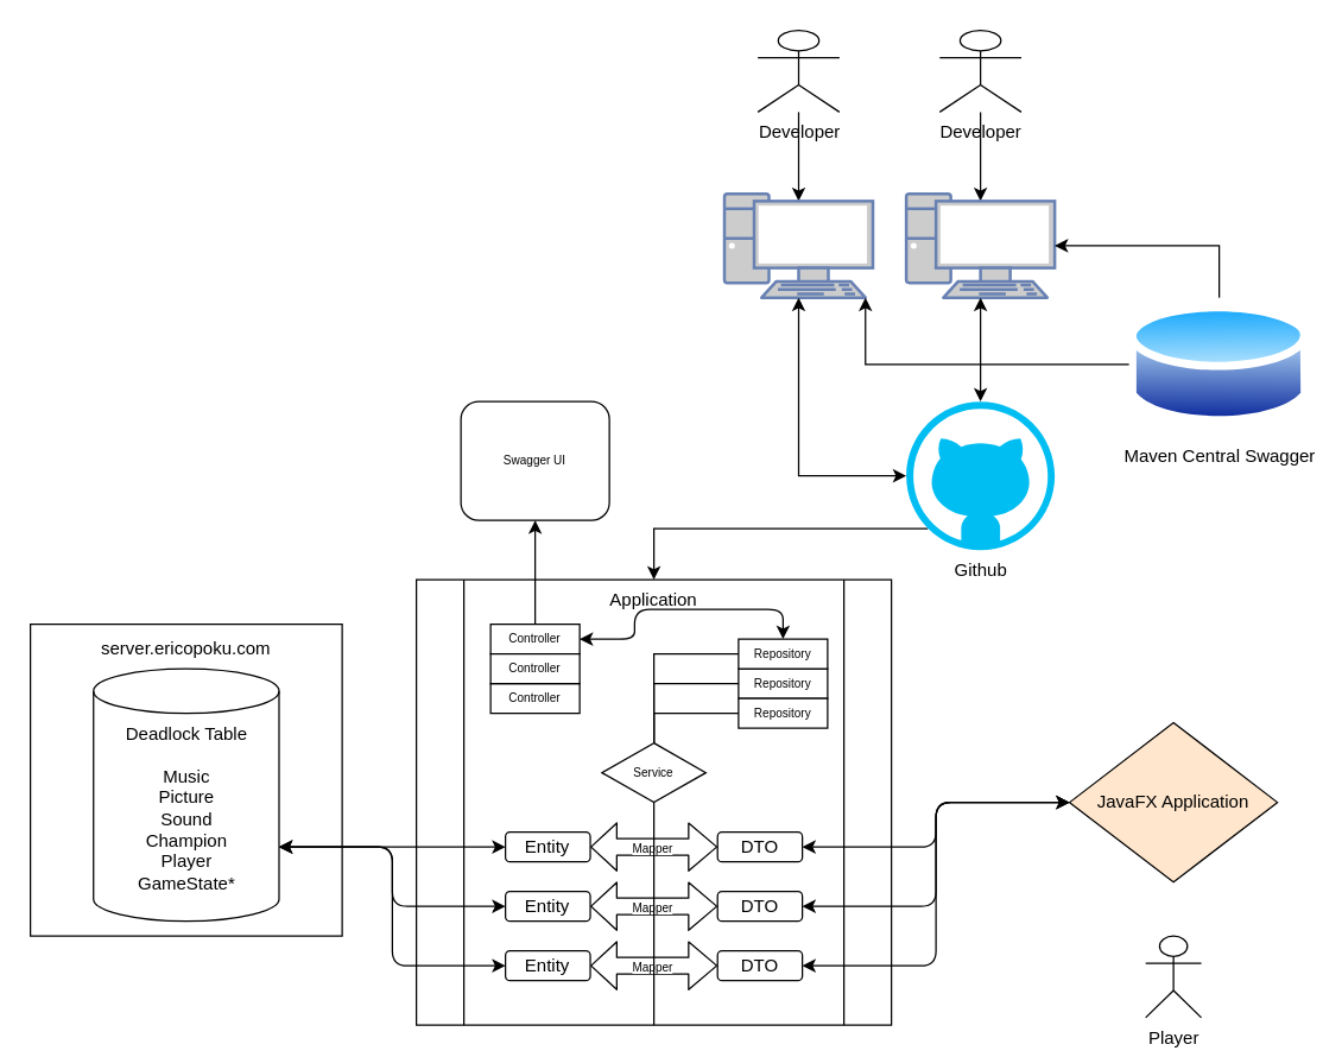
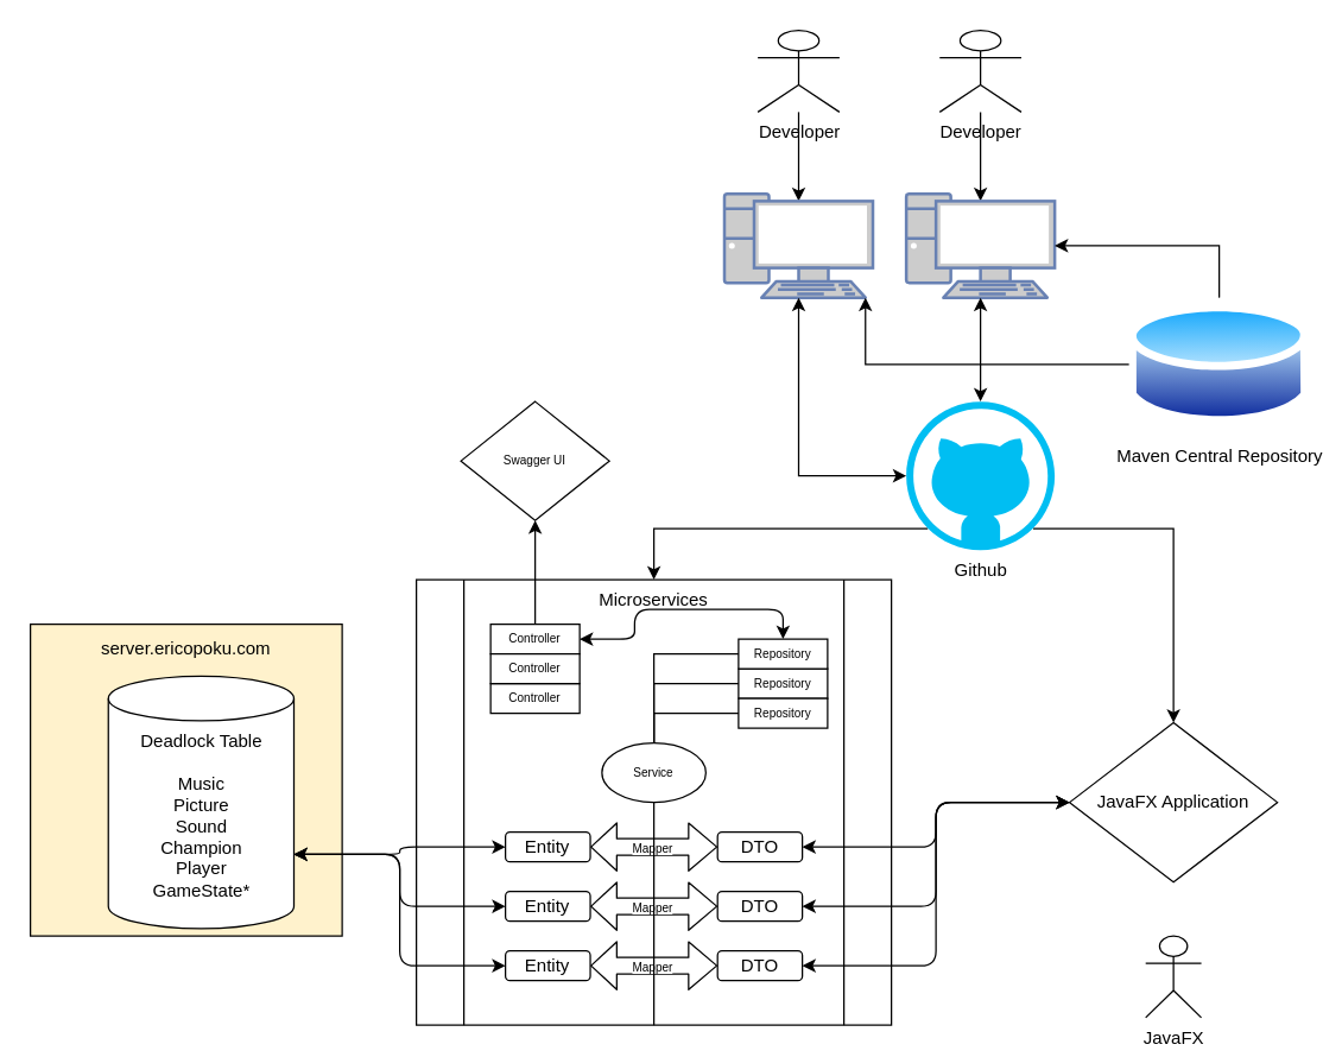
- <mxCell id="13" value="Maven Central Swagger" style="aspect=fixed;perimeter=ellipsePerimeter;html=1;align=center;shadow=0;dashed=0;spacingTop=3;image;image=img/lib/active_directory/database.svg;" vertex="1" parent="1"><mxGeometry x="760" y="200" width="121.62" height="90" as="geometry" /></mxCell>
+ <mxCell id="13" value="Maven Central Repository" style="aspect=fixed;perimeter=ellipsePerimeter;html=1;align=center;shadow=0;dashed=0;spacingTop=3;image;image=img/lib/active_directory/database.svg;" vertex="1" parent="1"><mxGeometry x="760" y="200" width="121.62" height="90" as="geometry" /></mxCell>
- <mxCell id="23" value="Swagger UI" style="whiteSpace=wrap;html=1;fontSize=8;align=center;rounded=1;" vertex="1" parent="1"><mxGeometry x="310" y="270" width="100" height="80" as="geometry" /></mxCell>
+ <mxCell id="23" value="Swagger UI" style="rhombus;whiteSpace=wrap;html=1;fontSize=8;align=center;" vertex="1" parent="1"><mxGeometry x="310" y="270" width="100" height="80" as="geometry" /></mxCell>
+ <mxCell id="4" style="edgeStyle=orthogonalEdgeStyle;rounded=0;jumpStyle=none;orthogonalLoop=1;jettySize=auto;html=1;exitX=0.855;exitY=0.855;exitDx=0;exitDy=0;exitPerimeter=0;entryX=0.5;entryY=0;entryDx=0;entryDy=0;strokeColor=#000000;" edge="1" parent="1" source="6" target="3"><mxGeometry relative="1" as="geometry" /></mxCell>
- <mxCell id="2" value="Application" style="shape=process;whiteSpace=wrap;html=1;backgroundOutline=1;align=center;verticalAlign=top;" vertex="1" parent="1"><mxGeometry x="280" y="390" width="320" height="300" as="geometry" /></mxCell>
+ <mxCell id="2" value="Microservices" style="shape=process;whiteSpace=wrap;html=1;backgroundOutline=1;align=center;verticalAlign=top;" vertex="1" parent="1"><mxGeometry x="280" y="390" width="320" height="300" as="geometry" /></mxCell>
- <mxCell id="21" value="&lt;div&gt;&lt;span style=&quot;line-height: 180%&quot;&gt;server.ericopoku.com&lt;/span&gt;&lt;/div&gt;" style="whiteSpace=wrap;html=1;aspect=fixed;align=center;verticalAlign=top;" vertex="1" parent="20"><mxGeometry width="210" height="210" as="geometry" /></mxCell>
+ <mxCell id="21" value="&lt;div&gt;&lt;span style=&quot;line-height: 180%&quot;&gt;server.ericopoku.com&lt;/span&gt;&lt;/div&gt;" style="whiteSpace=wrap;html=1;aspect=fixed;align=center;verticalAlign=top;fillColor=#fff2cc;" vertex="1" parent="20"><mxGeometry width="210" height="210" as="geometry" /></mxCell>
- <mxCell id="60" value="Service" style="rhombus;whiteSpace=wrap;html=1;fontSize=8;align=center;" vertex="1" parent="1"><mxGeometry x="405" y="500" width="70" height="40" as="geometry" /></mxCell>
+ <mxCell id="60" value="Service" style="ellipse;whiteSpace=wrap;html=1;fontSize=8;align=center;" vertex="1" parent="1"><mxGeometry x="405" y="500" width="70" height="40" as="geometry" /></mxCell>
- <mxCell id="22" value="Deadlock Table&lt;br&gt;&lt;br&gt;Music&lt;br&gt;Picture&lt;br&gt;Sound&lt;br&gt;Champion&lt;br&gt;Player&lt;br&gt;GameState*&lt;br&gt;" style="shape=cylinder3;whiteSpace=wrap;html=1;boundedLbl=1;backgroundOutline=1;size=15;verticalAlign=top;" vertex="1" parent="20"><mxGeometry x="42.5" y="30" width="125" height="170" as="geometry" /></mxCell>
+ <mxCell id="22" value="Deadlock Table&lt;br&gt;&lt;br&gt;Music&lt;br&gt;Picture&lt;br&gt;Sound&lt;br&gt;Champion&lt;br&gt;Player&lt;br&gt;GameState*&lt;br&gt;" style="shape=cylinder3;whiteSpace=wrap;html=1;boundedLbl=1;backgroundOutline=1;size=15;verticalAlign=top;" vertex="1" parent="20"><mxGeometry x="52.5" y="35" width="125" height="170" as="geometry" /></mxCell>
- <mxCell id="3" value="JavaFX Application" style="rhombus;whiteSpace=wrap;html=1;align=center;verticalAlign=middle;fillColor=#ffe6cc;" vertex="1" parent="1"><mxGeometry x="720" y="486.25" width="140" height="107.5" as="geometry" /></mxCell>
+ <mxCell id="3" value="JavaFX Application" style="rhombus;whiteSpace=wrap;html=1;align=center;verticalAlign=middle;" vertex="1" parent="1"><mxGeometry x="720" y="486.25" width="140" height="107.5" as="geometry" /></mxCell>
- <mxCell id="7" value="Player" style="shape=umlActor;verticalLabelPosition=bottom;verticalAlign=top;html=1;outlineConnect=0;align=center;" vertex="1" parent="1"><mxGeometry x="771.25" y="630" width="37.5" height="55" as="geometry" /></mxCell>
+ <mxCell id="7" value="JavaFX" style="shape=umlActor;verticalLabelPosition=bottom;verticalAlign=top;html=1;outlineConnect=0;align=center;" vertex="1" parent="1"><mxGeometry x="771.25" y="630" width="37.5" height="55" as="geometry" /></mxCell>
